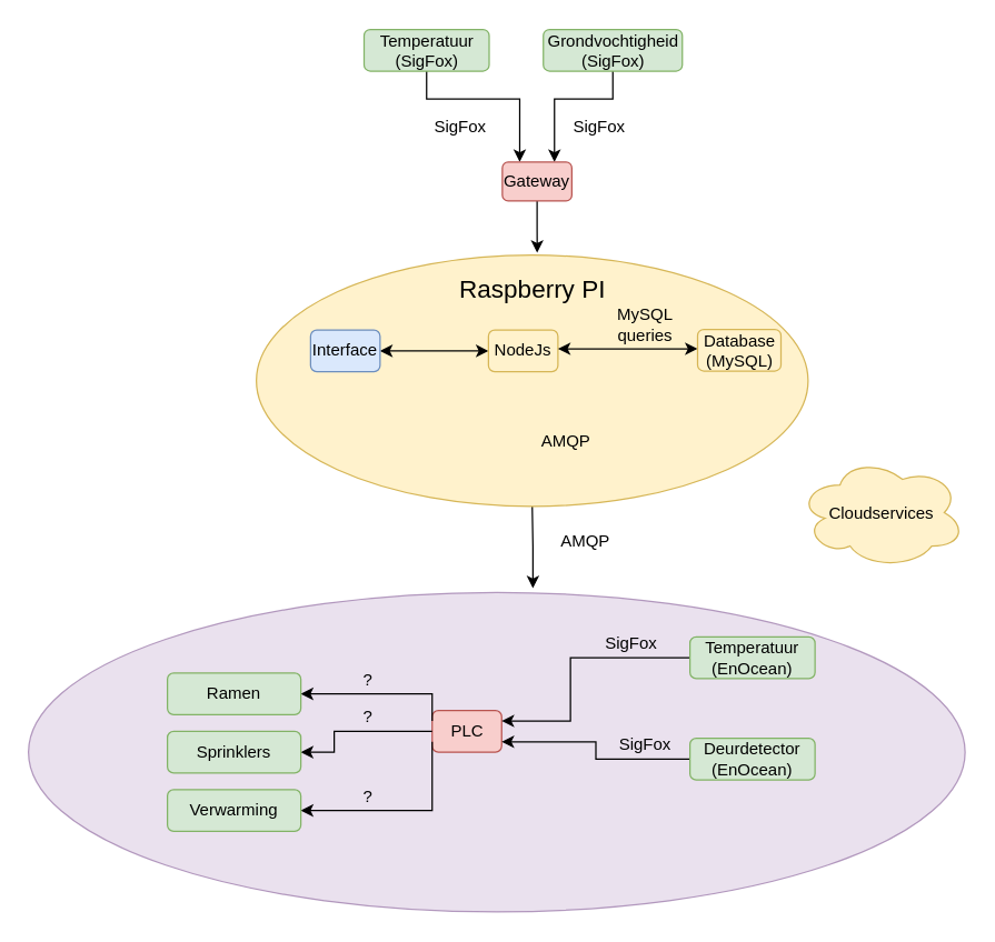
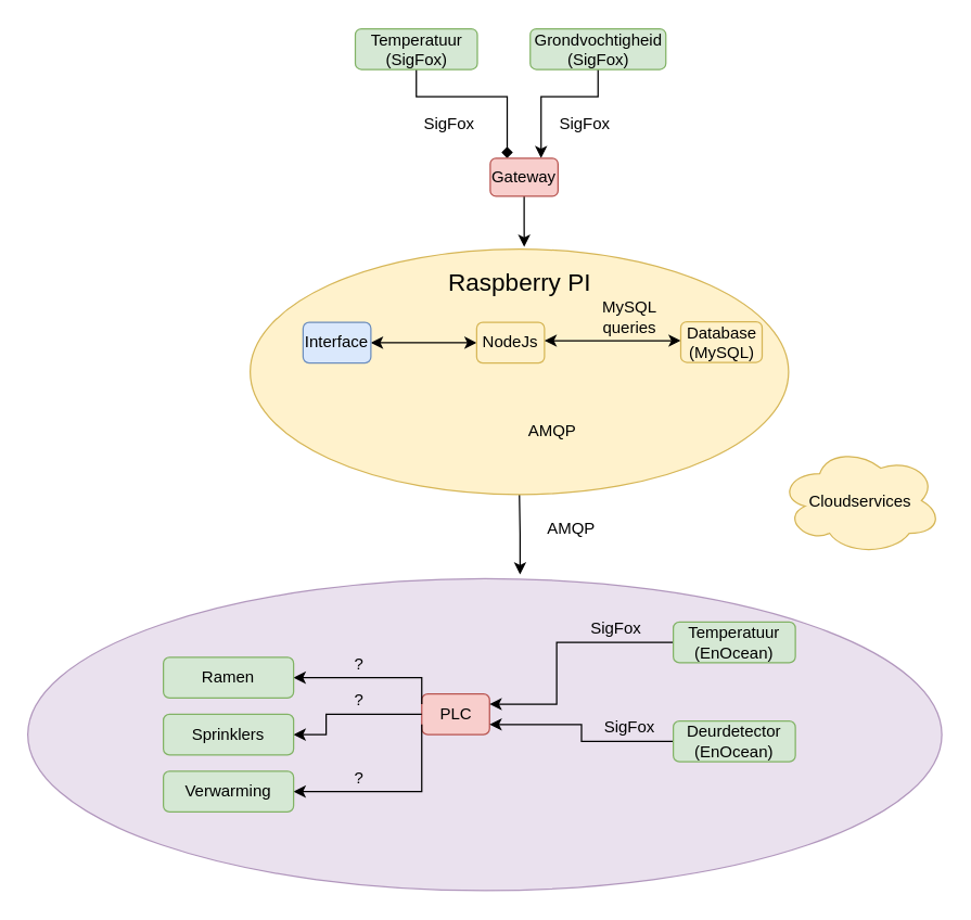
- <mxCell id="24" style="edgeStyle=orthogonalEdgeStyle;rounded=0;orthogonalLoop=1;jettySize=auto;html=1;exitX=0.5;exitY=1;exitDx=0;exitDy=0;entryX=0.25;entryY=0;entryDx=0;entryDy=0;startArrow=none;startFill=0;endArrow=classic;endFill=1;" parent="1" source="25" target="29" edge="1"><mxGeometry relative="1" as="geometry"><Array as="points"><mxPoint x="306" y="70.5" /><mxPoint x="374" y="70.5" /></Array></mxGeometry></mxCell>
+ <mxCell id="24" style="edgeStyle=orthogonalEdgeStyle;rounded=0;orthogonalLoop=1;jettySize=auto;html=1;exitX=0.5;exitY=1;exitDx=0;exitDy=0;entryX=0.25;entryY=0;entryDx=0;entryDy=0;startArrow=none;startFill=0;endArrow=diamond;endFill=1;" parent="1" source="25" target="29" edge="1"><mxGeometry relative="1" as="geometry"><Array as="points"><mxPoint x="306" y="70.5" /><mxPoint x="374" y="70.5" /></Array></mxGeometry></mxCell>
